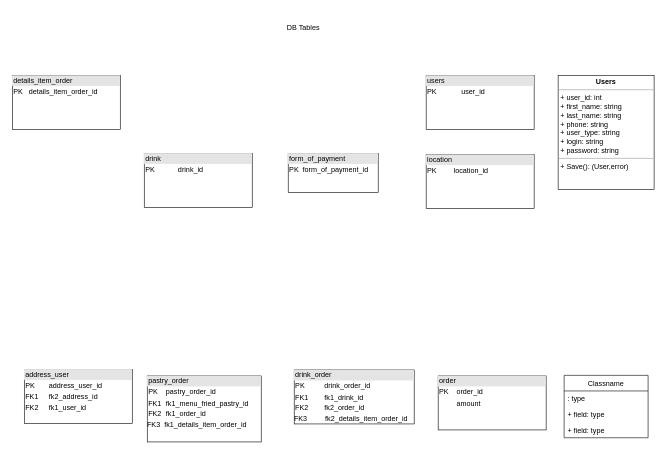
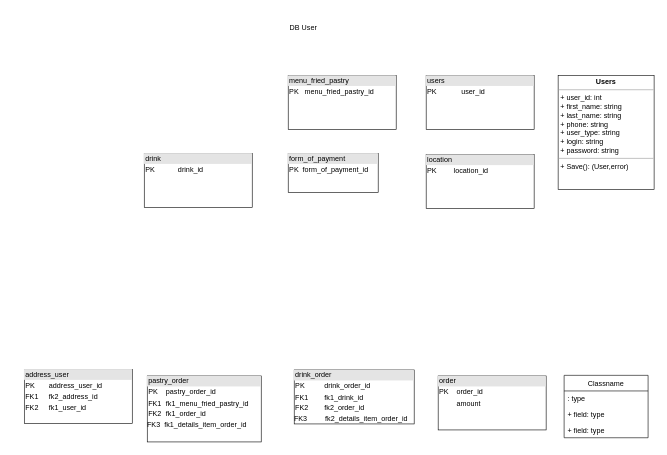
- <mxCell id="2" value="&lt;p&gt;DB Tables&lt;/p&gt;" style="text;html=1;align=center;verticalAlign=middle;resizable=0;points=[];autosize=1;strokeColor=none;fillColor=none;" parent="1" vertex="1"><mxGeometry x="465" y="20" width="80" height="50" as="geometry" /></mxCell>
+ <mxCell id="2" value="&lt;p&gt;DB User&lt;/p&gt;" style="text;html=1;align=center;verticalAlign=middle;resizable=0;points=[];autosize=1;strokeColor=none;fillColor=none;" parent="1" vertex="1"><mxGeometry x="465" y="20" width="80" height="50" as="geometry" /></mxCell>
- <mxCell id="6" value="&lt;div style=&quot;box-sizing:border-box;width:100%;background:#e4e4e4;padding:2px;&quot;&gt;details_item_order&lt;/div&gt;&lt;table style=&quot;width:100%;font-size:1em;&quot; cellpadding=&quot;2&quot; cellspacing=&quot;0&quot;&gt;&lt;tbody&gt;&lt;tr&gt;&lt;td&gt;PK&lt;/td&gt;&lt;td&gt;details_item_order_id&lt;/td&gt;&lt;/tr&gt;&lt;tr&gt;&lt;td&gt;&lt;br&gt;&lt;/td&gt;&lt;td&gt;&lt;br&gt;&lt;/td&gt;&lt;/tr&gt;&lt;tr&gt;&lt;td&gt;&lt;/td&gt;&lt;td&gt;&lt;br&gt;&lt;/td&gt;&lt;/tr&gt;&lt;/tbody&gt;&lt;/table&gt;" style="verticalAlign=top;align=left;overflow=fill;html=1;" vertex="1" parent="1"><mxGeometry x="20" y="125" width="180" height="90" as="geometry" /></mxCell>
+ <mxCell id="3" value="&lt;div style=&quot;box-sizing:border-box;width:100%;background:#e4e4e4;padding:2px;&quot;&gt;menu_fried_pastry&lt;/div&gt;&lt;table style=&quot;width:100%;font-size:1em;&quot; cellpadding=&quot;2&quot; cellspacing=&quot;0&quot;&gt;&lt;tbody&gt;&lt;tr&gt;&lt;td&gt;PK&lt;/td&gt;&lt;td&gt;menu_fried_pastry_id&lt;/td&gt;&lt;/tr&gt;&lt;tr&gt;&lt;td&gt;&lt;br&gt;&lt;/td&gt;&lt;td&gt;&lt;br&gt;&lt;/td&gt;&lt;/tr&gt;&lt;tr&gt;&lt;td&gt;&lt;/td&gt;&lt;td&gt;&lt;br&gt;&lt;/td&gt;&lt;/tr&gt;&lt;/tbody&gt;&lt;/table&gt;" style="verticalAlign=top;align=left;overflow=fill;html=1;" vertex="1" parent="1"><mxGeometry x="480" y="125" width="180" height="90" as="geometry" /></mxCell>
